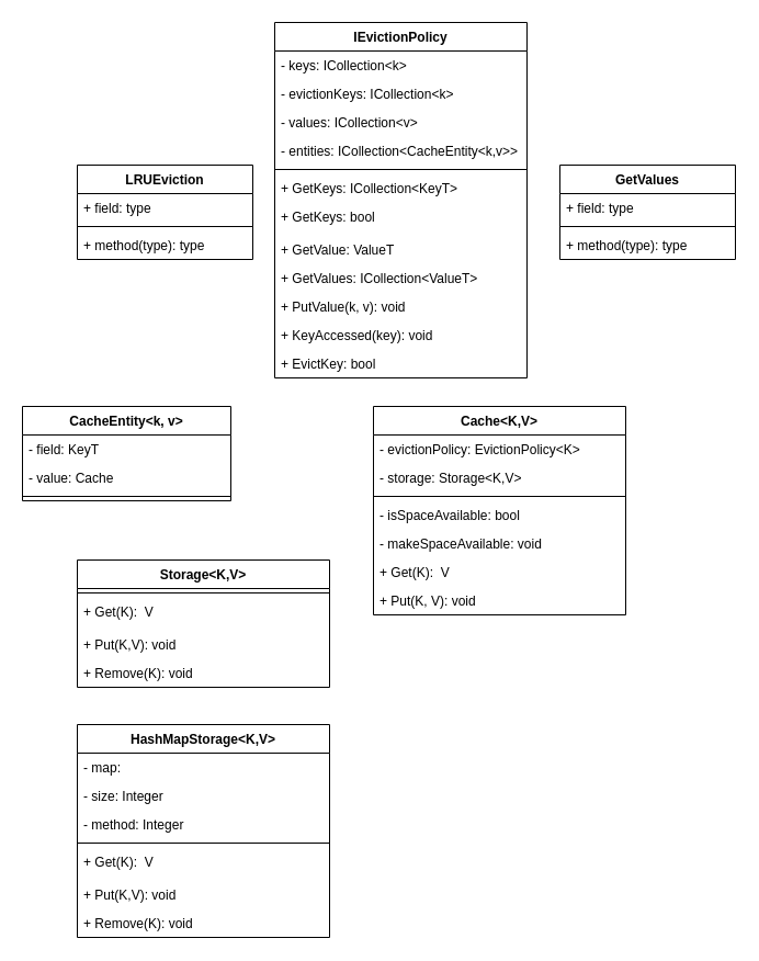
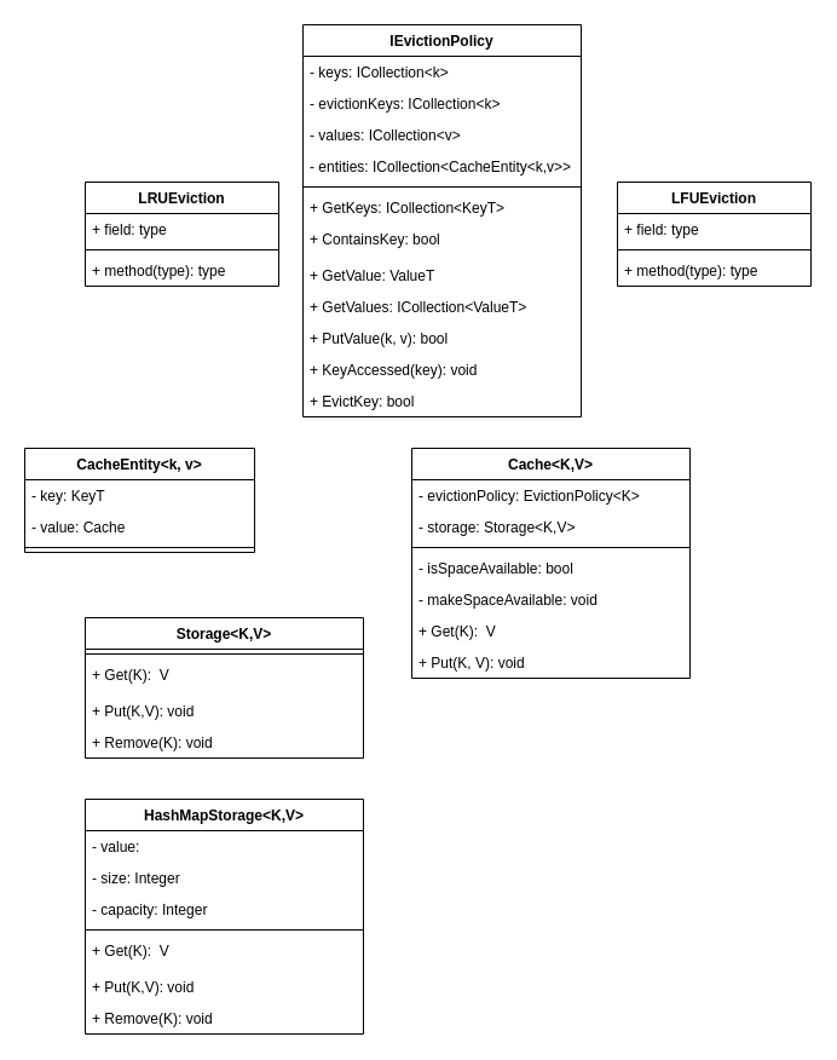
- <mxCell id="23" value="GetValues" style="swimlane;fontStyle=1;align=center;verticalAlign=top;childLayout=stackLayout;horizontal=1;startSize=26;horizontalStack=0;resizeParent=1;resizeParentMax=0;resizeLast=0;collapsible=1;marginBottom=0;" parent="1" vertex="1"><mxGeometry x="510" y="150" width="160" height="86" as="geometry" /></mxCell>
+ <mxCell id="23" value="LFUEviction" style="swimlane;fontStyle=1;align=center;verticalAlign=top;childLayout=stackLayout;horizontal=1;startSize=26;horizontalStack=0;resizeParent=1;resizeParentMax=0;resizeLast=0;collapsible=1;marginBottom=0;" parent="1" vertex="1"><mxGeometry x="510" y="150" width="160" height="86" as="geometry" /></mxCell>
- <mxCell id="13" value="+ GetKeys: bool" style="text;strokeColor=none;fillColor=none;align=left;verticalAlign=top;spacingLeft=4;spacingRight=4;overflow=hidden;rotatable=0;points=[[0,0.5],[1,0.5]];portConstraint=eastwest;" parent="6" vertex="1"><mxGeometry y="164" width="230" height="30" as="geometry" /></mxCell>
+ <mxCell id="13" value="+ ContainsKey: bool" style="text;strokeColor=none;fillColor=none;align=left;verticalAlign=top;spacingLeft=4;spacingRight=4;overflow=hidden;rotatable=0;points=[[0,0.5],[1,0.5]];portConstraint=eastwest;" parent="6" vertex="1"><mxGeometry y="164" width="230" height="30" as="geometry" /></mxCell>
- <mxCell id="16" value="+ PutValue(k, v): void" style="text;strokeColor=none;fillColor=none;align=left;verticalAlign=top;spacingLeft=4;spacingRight=4;overflow=hidden;rotatable=0;points=[[0,0.5],[1,0.5]];portConstraint=eastwest;" parent="6" vertex="1"><mxGeometry y="246" width="230" height="26" as="geometry" /></mxCell>
+ <mxCell id="16" value="+ PutValue(k, v): bool" style="text;strokeColor=none;fillColor=none;align=left;verticalAlign=top;spacingLeft=4;spacingRight=4;overflow=hidden;rotatable=0;points=[[0,0.5],[1,0.5]];portConstraint=eastwest;" parent="6" vertex="1"><mxGeometry y="246" width="230" height="26" as="geometry" /></mxCell>
- <mxCell id="3" value="- field: KeyT" style="text;strokeColor=none;fillColor=none;align=left;verticalAlign=top;spacingLeft=4;spacingRight=4;overflow=hidden;rotatable=0;points=[[0,0.5],[1,0.5]];portConstraint=eastwest;" parent="2" vertex="1"><mxGeometry y="26" width="190" height="26" as="geometry" /></mxCell>
+ <mxCell id="3" value="- key: KeyT" style="text;strokeColor=none;fillColor=none;align=left;verticalAlign=top;spacingLeft=4;spacingRight=4;overflow=hidden;rotatable=0;points=[[0,0.5],[1,0.5]];portConstraint=eastwest;" parent="2" vertex="1"><mxGeometry y="26" width="190" height="26" as="geometry" /></mxCell>
- <mxCell id="41" value="- map:" style="text;strokeColor=none;fillColor=none;align=left;verticalAlign=top;spacingLeft=4;spacingRight=4;overflow=hidden;rotatable=0;points=[[0,0.5],[1,0.5]];portConstraint=eastwest;" vertex="1" parent="40"><mxGeometry y="26" width="230" height="26" as="geometry" /></mxCell>
+ <mxCell id="41" value="- value:" style="text;strokeColor=none;fillColor=none;align=left;verticalAlign=top;spacingLeft=4;spacingRight=4;overflow=hidden;rotatable=0;points=[[0,0.5],[1,0.5]];portConstraint=eastwest;" vertex="1" parent="40"><mxGeometry y="26" width="230" height="26" as="geometry" /></mxCell>
- <mxCell id="43" value="- method: Integer" style="text;strokeColor=none;fillColor=none;align=left;verticalAlign=top;spacingLeft=4;spacingRight=4;overflow=hidden;rotatable=0;points=[[0,0.5],[1,0.5]];portConstraint=eastwest;" vertex="1" parent="40"><mxGeometry y="78" width="230" height="26" as="geometry" /></mxCell>
+ <mxCell id="43" value="- capacity: Integer" style="text;strokeColor=none;fillColor=none;align=left;verticalAlign=top;spacingLeft=4;spacingRight=4;overflow=hidden;rotatable=0;points=[[0,0.5],[1,0.5]];portConstraint=eastwest;" vertex="1" parent="40"><mxGeometry y="78" width="230" height="26" as="geometry" /></mxCell>
